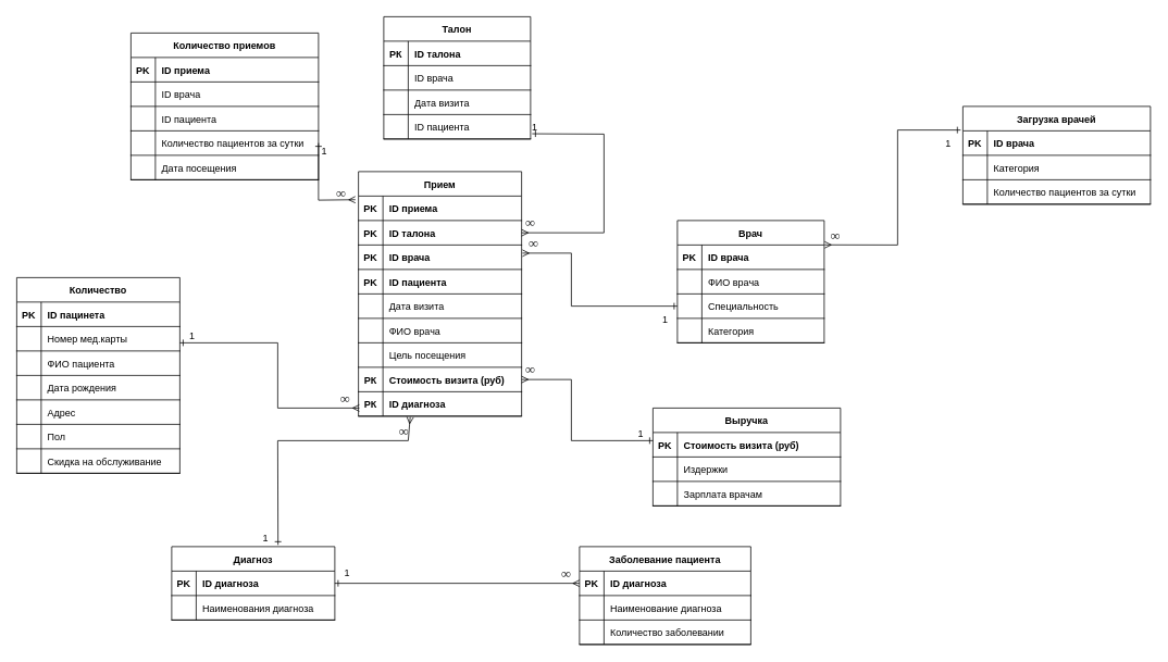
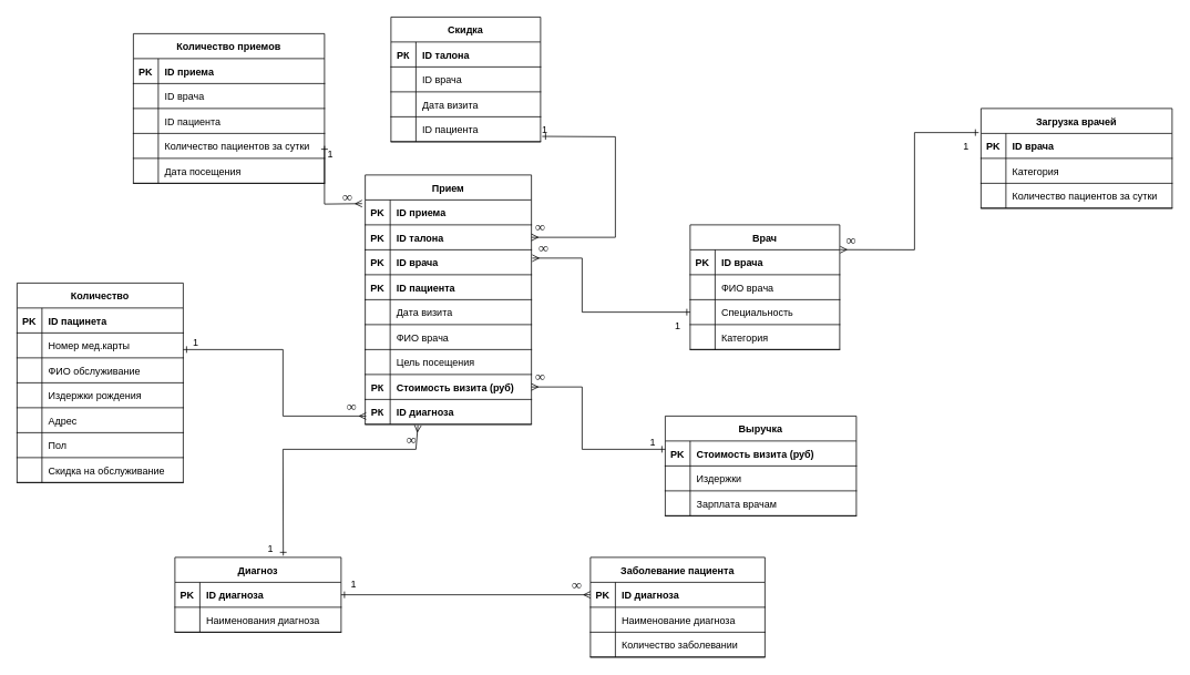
- <mxCell id="65" value="Талон" style="shape=table;startSize=30;container=1;collapsible=1;childLayout=tableLayout;fixedRows=1;rowLines=0;fontStyle=1;align=center;resizeLast=1;" parent="1" vertex="1"><mxGeometry x="470" width="180" height="150" as="geometry" y="20"><mxRectangle x="1410" y="350" width="80" height="30" as="alternateBounds" /></mxGeometry></mxCell>
+ <mxCell id="65" value="Скидка" style="shape=table;startSize=30;container=1;collapsible=1;childLayout=tableLayout;fixedRows=1;rowLines=0;fontStyle=1;align=center;resizeLast=1;" parent="1" vertex="1"><mxGeometry x="470" width="180" height="150" as="geometry" y="20"><mxRectangle x="1410" y="350" width="80" height="30" as="alternateBounds" /></mxGeometry></mxCell>
- <mxCell id="11" value="ФИО пациента" style="shape=partialRectangle;connectable=0;fillColor=none;top=0;left=0;bottom=0;right=0;align=left;spacingLeft=6;fontStyle=0;overflow=hidden;" parent="9" vertex="1"><mxGeometry x="30" width="170" height="30" as="geometry"><mxRectangle width="170" height="30" as="alternateBounds" /></mxGeometry></mxCell>
+ <mxCell id="11" value="ФИО обслуживание" style="shape=partialRectangle;connectable=0;fillColor=none;top=0;left=0;bottom=0;right=0;align=left;spacingLeft=6;fontStyle=0;overflow=hidden;" parent="9" vertex="1"><mxGeometry x="30" width="170" height="30" as="geometry"><mxRectangle width="170" height="30" as="alternateBounds" /></mxGeometry></mxCell>
- <mxCell id="14" value="Дата рождения" style="shape=partialRectangle;connectable=0;fillColor=none;top=0;left=0;bottom=0;right=0;align=left;spacingLeft=6;fontStyle=0;overflow=hidden;" parent="12" vertex="1"><mxGeometry x="30" width="170" height="30" as="geometry"><mxRectangle width="170" height="30" as="alternateBounds" /></mxGeometry></mxCell>
+ <mxCell id="14" value="Издержки рождения" style="shape=partialRectangle;connectable=0;fillColor=none;top=0;left=0;bottom=0;right=0;align=left;spacingLeft=6;fontStyle=0;overflow=hidden;" parent="12" vertex="1"><mxGeometry x="30" width="170" height="30" as="geometry"><mxRectangle width="170" height="30" as="alternateBounds" /></mxGeometry></mxCell>
